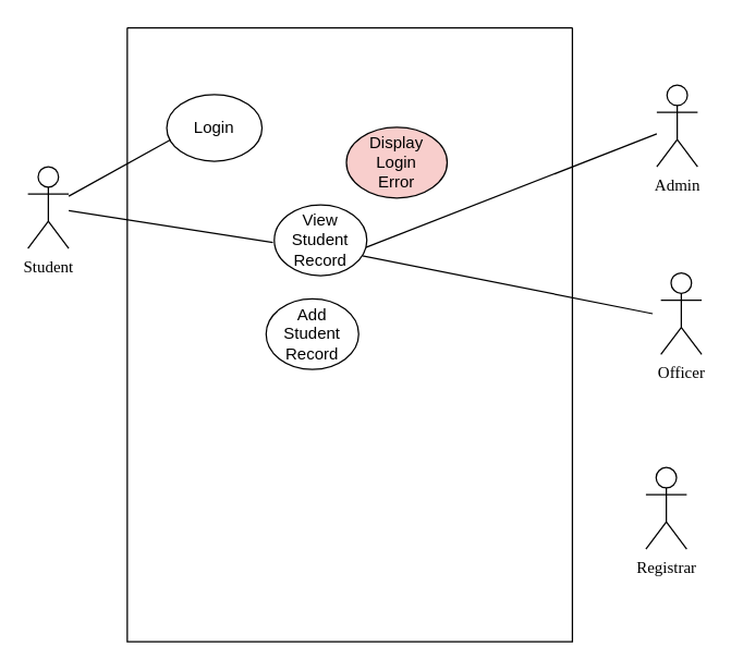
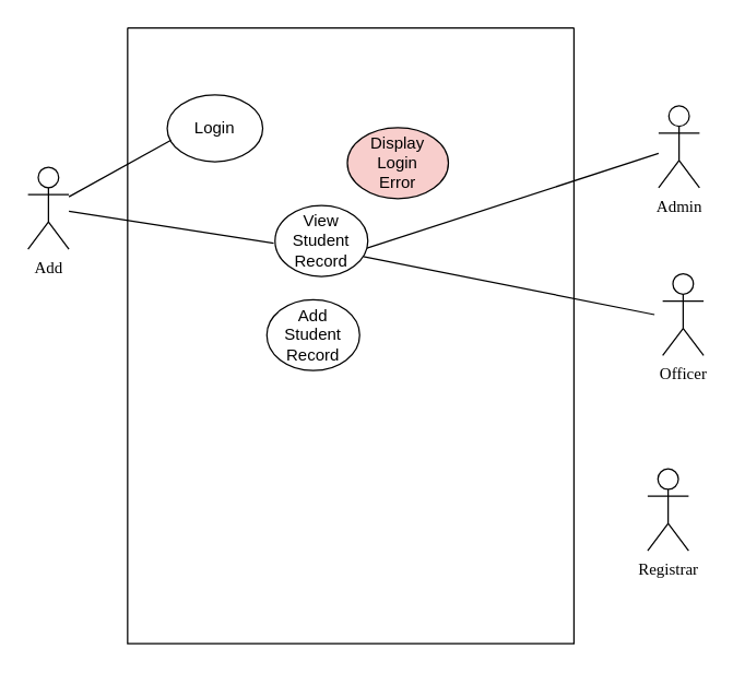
- <mxCell id="2" value="&lt;font face=&quot;Times New Roman&quot;&gt;Admin&lt;/font&gt;" style="shape=umlActor;verticalLabelPosition=bottom;verticalAlign=top;html=1;outlineConnect=0;" parent="1" vertex="1"><mxGeometry x="482" y="62" width="30" height="60" as="geometry" /></mxCell>
+ <mxCell id="2" value="&lt;font face=&quot;Times New Roman&quot;&gt;Admin&lt;/font&gt;" style="shape=umlActor;verticalLabelPosition=bottom;verticalAlign=top;html=1;outlineConnect=0;" parent="1" vertex="1"><mxGeometry x="482" y="77" width="30" height="60" as="geometry" /></mxCell>
- <mxCell id="4" value="&lt;font face=&quot;Times New Roman&quot;&gt;Student&lt;/font&gt;" style="shape=umlActor;verticalLabelPosition=bottom;verticalAlign=top;html=1;outlineConnect=0;" parent="1" vertex="1"><mxGeometry x="20" y="122" width="30" height="60" as="geometry" /></mxCell>
+ <mxCell id="4" value="&lt;font face=&quot;Times New Roman&quot;&gt;Add&lt;/font&gt;" style="shape=umlActor;verticalLabelPosition=bottom;verticalAlign=top;html=1;outlineConnect=0;" parent="1" vertex="1"><mxGeometry x="20" y="122" width="30" height="60" as="geometry" /></mxCell>
